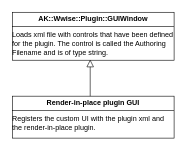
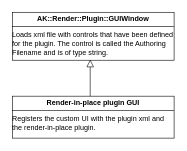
- <mxCell id="2" value="&lt;p style=&quot;margin: 4px 0px 0px; text-align: center;&quot;&gt;&lt;b&gt;AK::Wwise::Plugin::GUIWindow&lt;/b&gt;&lt;/p&gt;&lt;hr size=&quot;1&quot; style=&quot;border-style:solid;&quot;&gt;&lt;div style=&quot;height:2px;&quot;&gt;Loads xml file with controls that have been defined for the plugin. The control is called the Authoring Filename and is of type string.&lt;/div&gt;&lt;div style=&quot;height:2px;&quot;&gt;&lt;br&gt;&lt;/div&gt;" style="verticalAlign=top;align=left;overflow=fill;html=1;whiteSpace=wrap;spacingTop=0;spacingLeft=0;spacingBottom=0;spacingRight=0;perimeterSpacing=0;" parent="1" vertex="1"><mxGeometry x="20" y="20" width="270" height="80" as="geometry" /></mxCell>
+ <mxCell id="2" value="&lt;p style=&quot;margin: 4px 0px 0px; text-align: center;&quot;&gt;&lt;b&gt;AK::Render::Plugin::GUIWindow&lt;/b&gt;&lt;/p&gt;&lt;hr size=&quot;1&quot; style=&quot;border-style:solid;&quot;&gt;&lt;div style=&quot;height:2px;&quot;&gt;Loads xml file with controls that have been defined for the plugin. The control is called the Authoring Filename and is of type string.&lt;/div&gt;&lt;div style=&quot;height:2px;&quot;&gt;&lt;br&gt;&lt;/div&gt;" style="verticalAlign=top;align=left;overflow=fill;html=1;whiteSpace=wrap;spacingTop=0;spacingLeft=0;spacingBottom=0;spacingRight=0;perimeterSpacing=0;" parent="1" vertex="1"><mxGeometry x="20" y="20" width="270" height="80" as="geometry" /></mxCell>
